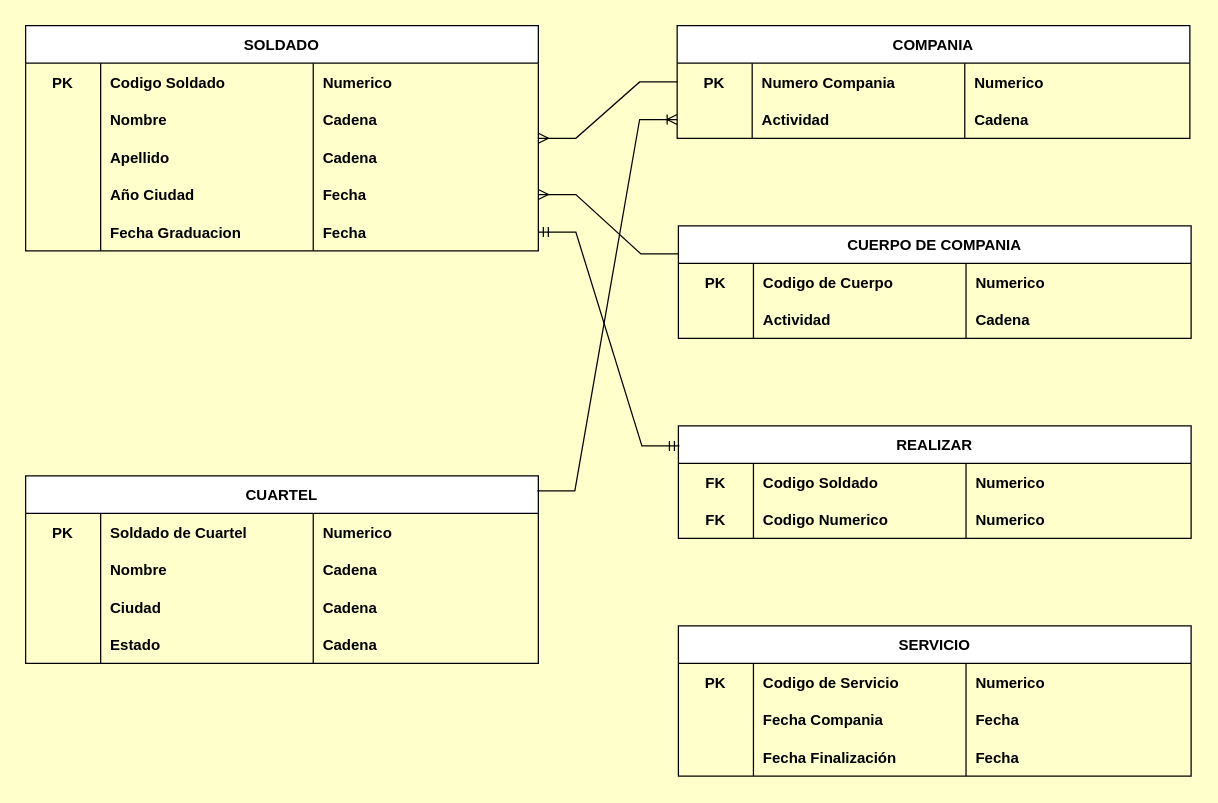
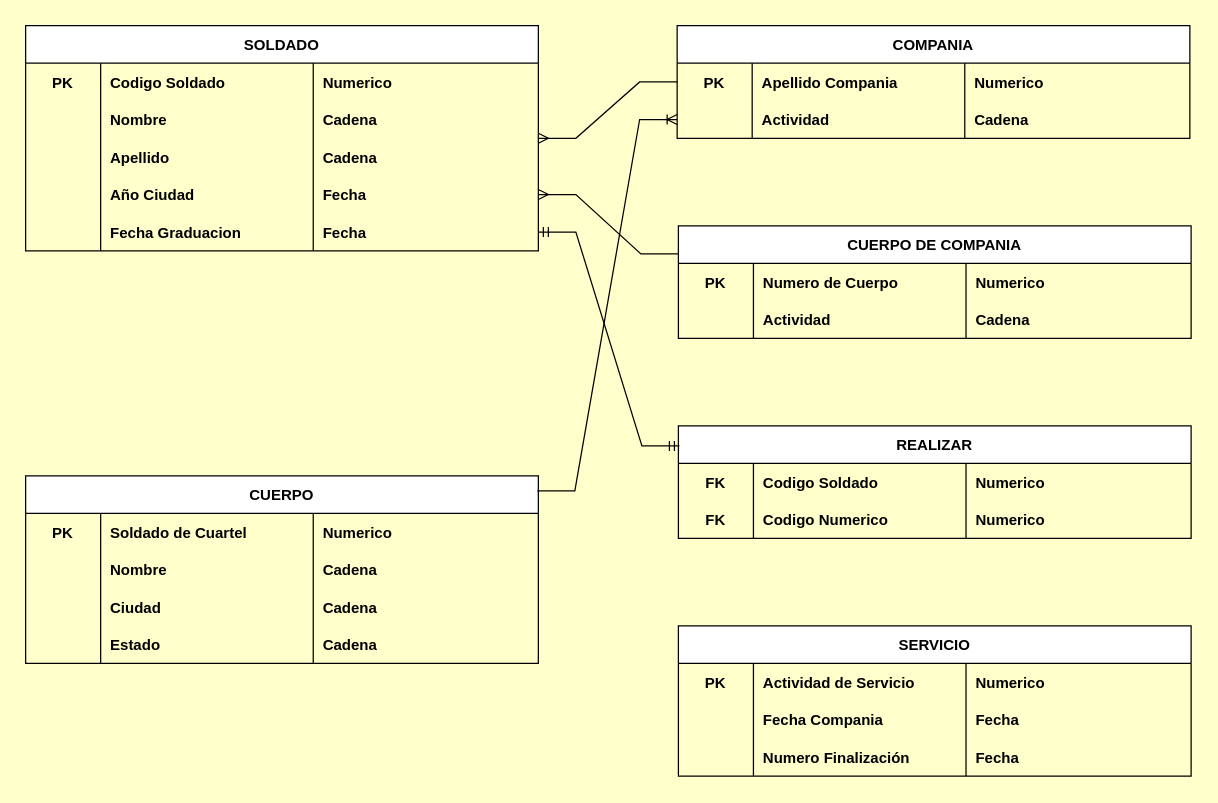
- <mxCell id="26" value="Numero Compania" style="shape=partialRectangle;connectable=0;fillColor=none;top=0;left=0;bottom=0;right=0;align=left;spacingLeft=6;fontStyle=1;overflow=hidden;strokeColor=none;" parent="24" vertex="1"><mxGeometry x="60" width="170" height="30" as="geometry"><mxRectangle width="170" height="30" as="alternateBounds" /></mxGeometry></mxCell>
+ <mxCell id="26" value="Apellido Compania" style="shape=partialRectangle;connectable=0;fillColor=none;top=0;left=0;bottom=0;right=0;align=left;spacingLeft=6;fontStyle=1;overflow=hidden;strokeColor=none;" parent="24" vertex="1"><mxGeometry x="60" width="170" height="30" as="geometry"><mxRectangle width="170" height="30" as="alternateBounds" /></mxGeometry></mxCell>
- <mxCell id="35" value="Codigo de Cuerpo" style="shape=partialRectangle;connectable=0;fillColor=none;top=0;left=0;bottom=0;right=0;align=left;spacingLeft=6;fontStyle=1;overflow=hidden;strokeColor=none;" parent="33" vertex="1"><mxGeometry x="60" width="170" height="30" as="geometry"><mxRectangle width="170" height="30" as="alternateBounds" /></mxGeometry></mxCell>
+ <mxCell id="35" value="Numero de Cuerpo" style="shape=partialRectangle;connectable=0;fillColor=none;top=0;left=0;bottom=0;right=0;align=left;spacingLeft=6;fontStyle=1;overflow=hidden;strokeColor=none;" parent="33" vertex="1"><mxGeometry x="60" width="170" height="30" as="geometry"><mxRectangle width="170" height="30" as="alternateBounds" /></mxGeometry></mxCell>
- <mxCell id="41" value="CUARTEL" style="shape=table;startSize=30;container=1;collapsible=1;childLayout=tableLayout;fixedRows=1;rowLines=0;fontStyle=1;align=center;resizeLast=1;" vertex="1" parent="1"><mxGeometry x="20" y="380" width="410" height="150" as="geometry" /></mxCell>
+ <mxCell id="41" value="CUERPO" style="shape=table;startSize=30;container=1;collapsible=1;childLayout=tableLayout;fixedRows=1;rowLines=0;fontStyle=1;align=center;resizeLast=1;" vertex="1" parent="1"><mxGeometry x="20" y="380" width="410" height="150" as="geometry" /></mxCell>
- <mxCell id="61" value="Codigo de Servicio" style="shape=partialRectangle;connectable=0;fillColor=none;top=0;left=0;bottom=0;right=0;align=left;spacingLeft=6;fontStyle=1;overflow=hidden;strokeColor=none;" vertex="1" parent="59"><mxGeometry x="60" width="170" height="30" as="geometry"><mxRectangle width="170" height="30" as="alternateBounds" /></mxGeometry></mxCell>
+ <mxCell id="61" value="Actividad de Servicio" style="shape=partialRectangle;connectable=0;fillColor=none;top=0;left=0;bottom=0;right=0;align=left;spacingLeft=6;fontStyle=1;overflow=hidden;strokeColor=none;" vertex="1" parent="59"><mxGeometry x="60" width="170" height="30" as="geometry"><mxRectangle width="170" height="30" as="alternateBounds" /></mxGeometry></mxCell>
- <mxCell id="69" value="Fecha Finalización" style="shape=partialRectangle;connectable=0;fillColor=none;top=0;left=0;bottom=0;right=0;align=left;spacingLeft=6;fontStyle=1;overflow=hidden;" vertex="1" parent="67"><mxGeometry x="60" width="170" height="30" as="geometry"><mxRectangle width="170" height="30" as="alternateBounds" /></mxGeometry></mxCell>
+ <mxCell id="69" value="Numero Finalización" style="shape=partialRectangle;connectable=0;fillColor=none;top=0;left=0;bottom=0;right=0;align=left;spacingLeft=6;fontStyle=1;overflow=hidden;" vertex="1" parent="67"><mxGeometry x="60" width="170" height="30" as="geometry"><mxRectangle width="170" height="30" as="alternateBounds" /></mxGeometry></mxCell>
